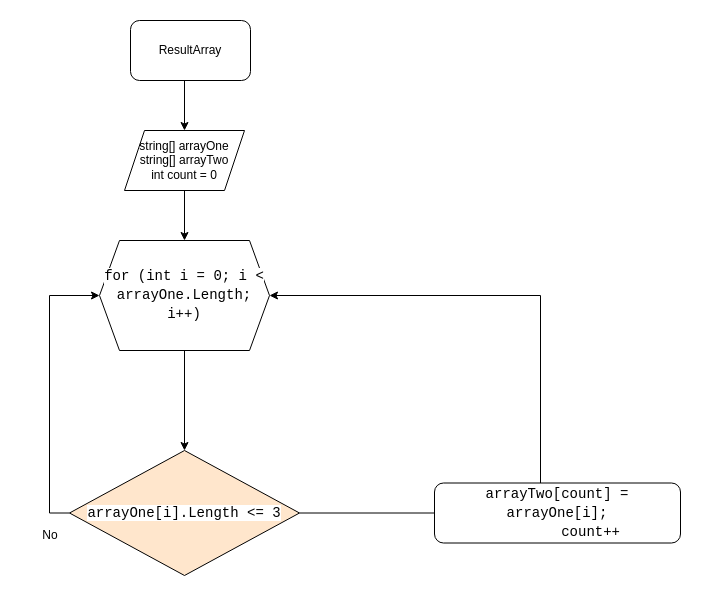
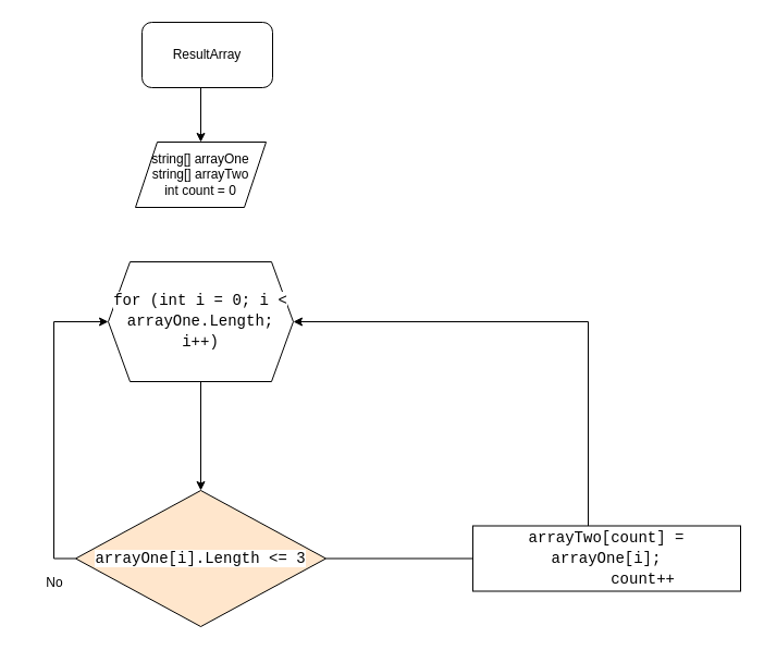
- <mxCell id="3" style="edgeStyle=orthogonalEdgeStyle;rounded=0;orthogonalLoop=1;jettySize=auto;html=1;entryX=0.5;entryY=0;entryDx=0;entryDy=0;fontColor=#000000;" edge="1" parent="1" source="4" target="7"><mxGeometry relative="1" as="geometry" /></mxCell>
- <mxCell id="13" value="&lt;div style=&quot;font-family: Consolas, &amp;quot;Courier New&amp;quot;, monospace; font-size: 14px; line-height: 19px;&quot;&gt;&lt;div style=&quot;&quot;&gt;&lt;span style=&quot;background-color: rgb(255, 255, 255);&quot;&gt;arrayTwo[count] = arrayOne[i];&lt;/span&gt;&lt;/div&gt;&lt;div style=&quot;&quot;&gt;&lt;span style=&quot;background-color: rgb(255, 255, 255);&quot;&gt;&amp;nbsp; &amp;nbsp; &amp;nbsp; &amp;nbsp; count++&lt;/span&gt;&lt;/div&gt;&lt;/div&gt;" style="whiteSpace=wrap;html=1;rounded=1;" vertex="1" parent="1"><mxGeometry x="434" y="482.5" width="246" height="60" as="geometry" /></mxCell>
+ <mxCell id="13" value="&lt;div style=&quot;font-family: Consolas, &amp;quot;Courier New&amp;quot;, monospace; font-size: 14px; line-height: 19px;&quot;&gt;&lt;div style=&quot;&quot;&gt;&lt;span style=&quot;background-color: rgb(255, 255, 255);&quot;&gt;arrayTwo[count] = arrayOne[i];&lt;/span&gt;&lt;/div&gt;&lt;div style=&quot;&quot;&gt;&lt;span style=&quot;background-color: rgb(255, 255, 255);&quot;&gt;&amp;nbsp; &amp;nbsp; &amp;nbsp; &amp;nbsp; count++&lt;/span&gt;&lt;/div&gt;&lt;/div&gt;" style="whiteSpace=wrap;html=1;" vertex="1" parent="1"><mxGeometry x="434" y="482.5" width="246" height="60" as="geometry" /></mxCell>
